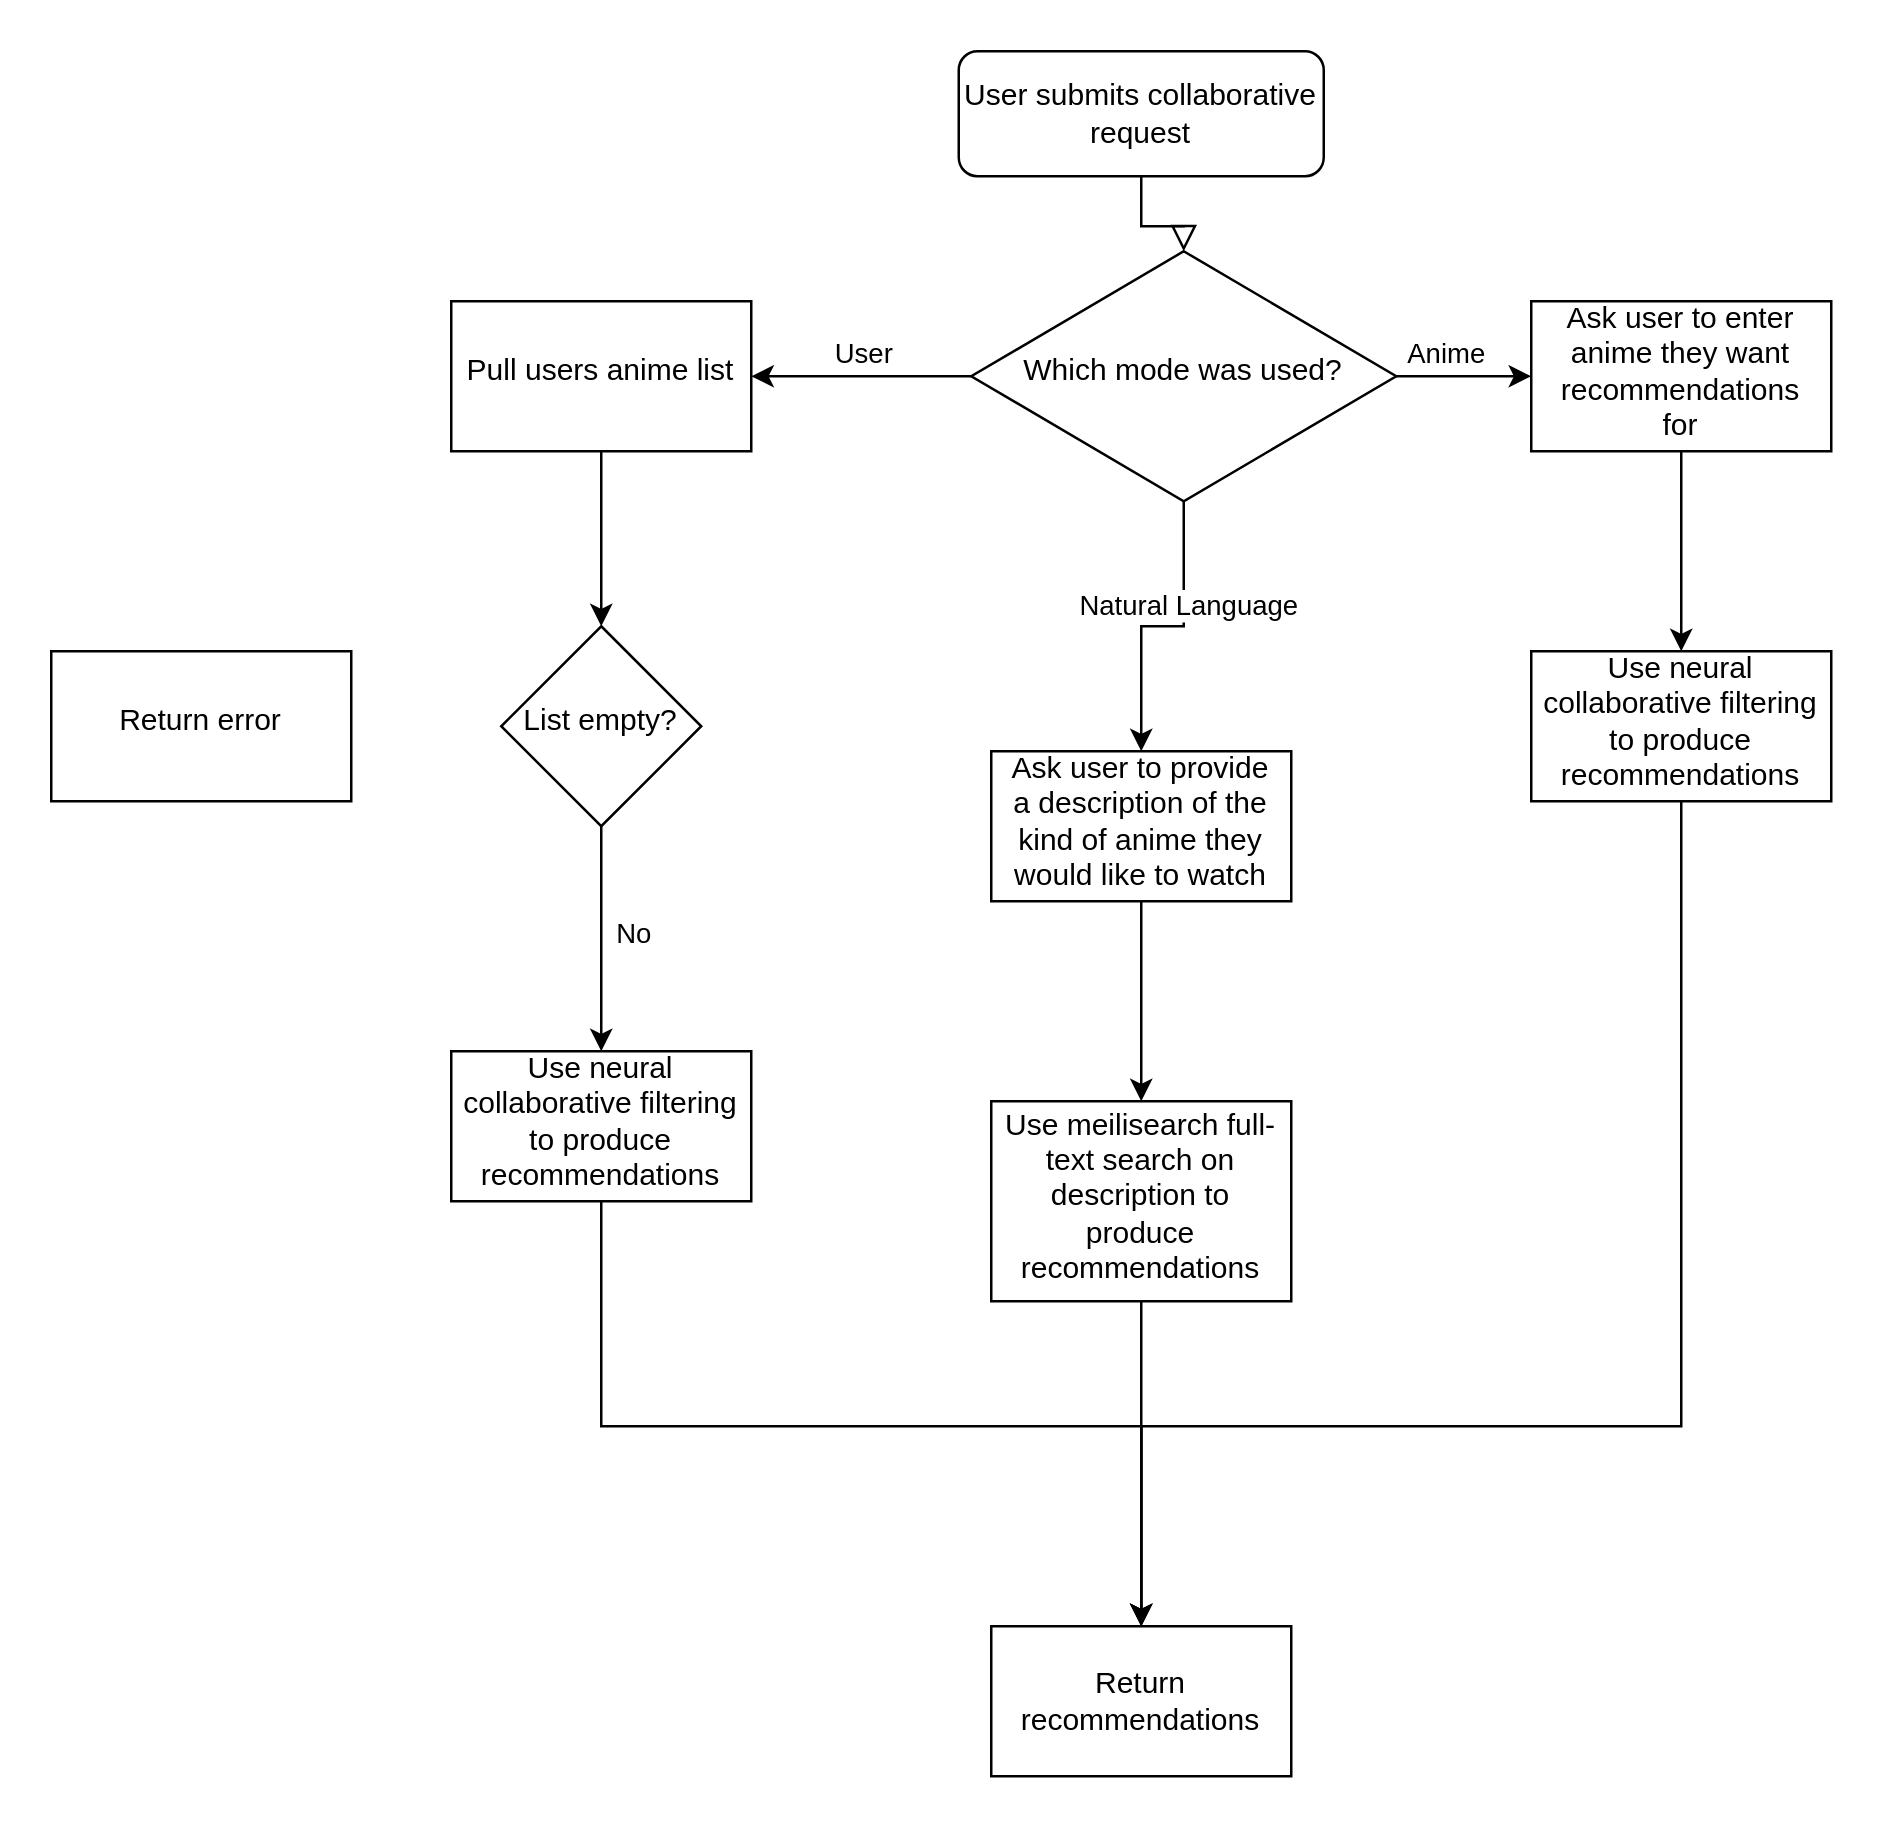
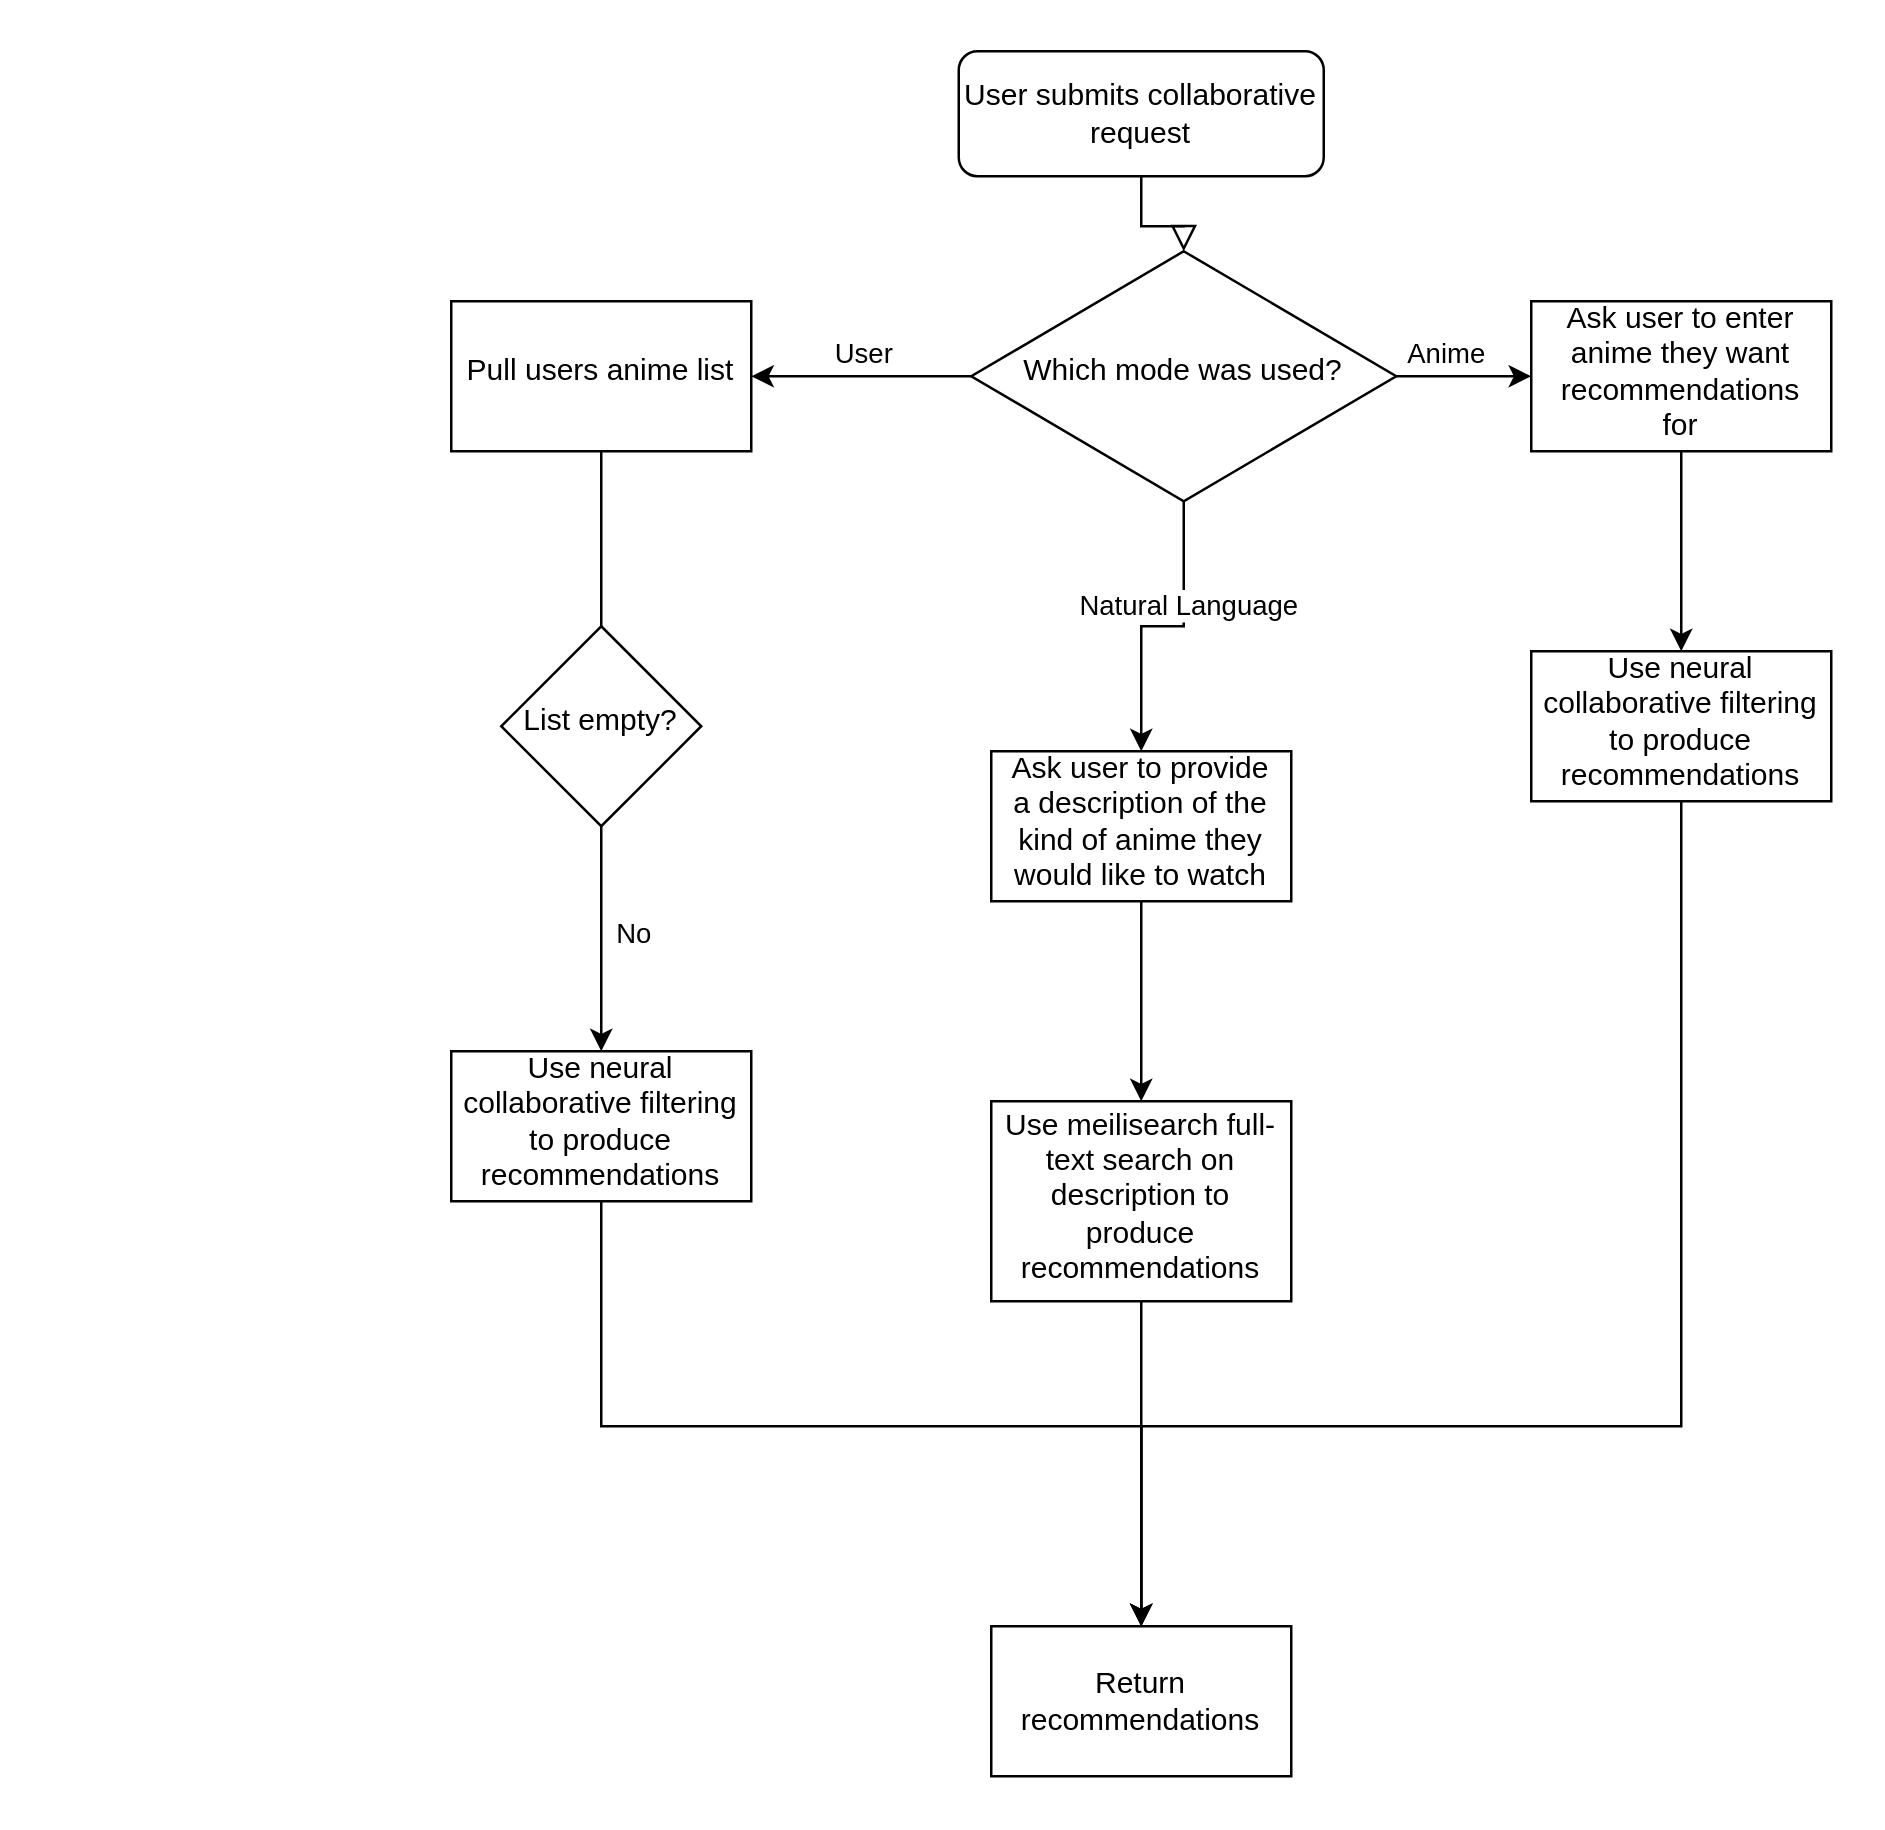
- <mxCell id="13" value="" style="edgeStyle=orthogonalEdgeStyle;rounded=0;orthogonalLoop=1;jettySize=auto;html=1;" edge="1" parent="1" source="14" target="19"><mxGeometry relative="1" as="geometry" /></mxCell>
+ <mxCell id="13" value="" style="edgeStyle=orthogonalEdgeStyle;rounded=0;orthogonalLoop=1;jettySize=auto;html=1;endArrow=none;" edge="1" parent="1" source="14" target="19"><mxGeometry relative="1" as="geometry" /></mxCell>
- <mxCell id="20" value="Return error" style="whiteSpace=wrap;html=1;shadow=0;strokeWidth=1;spacing=6;spacingTop=-4;" vertex="1" parent="1"><mxGeometry x="20" y="260" width="120" height="60" as="geometry" /></mxCell>
